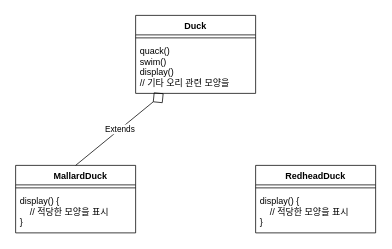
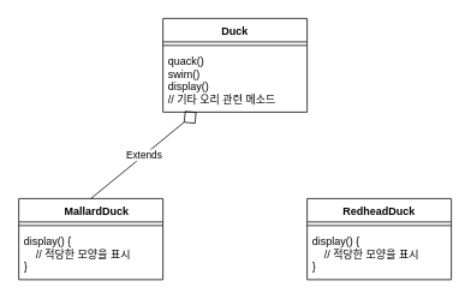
- <mxCell id="4" value="quack()&#10;swim()&#10;display()&#10;// 기타 오리 관련 모양을" style="text;strokeColor=none;fillColor=none;align=left;verticalAlign=top;spacingLeft=4;spacingRight=4;overflow=hidden;rotatable=0;points=[[0,0.5],[1,0.5]];portConstraint=eastwest;" vertex="1" parent="2"><mxGeometry y="34" width="160" height="70" as="geometry" /></mxCell>
+ <mxCell id="4" value="quack()&#10;swim()&#10;display()&#10;// 기타 오리 관련 메소드" style="text;strokeColor=none;fillColor=none;align=left;verticalAlign=top;spacingLeft=4;spacingRight=4;overflow=hidden;rotatable=0;points=[[0,0.5],[1,0.5]];portConstraint=eastwest;" vertex="1" parent="2"><mxGeometry y="34" width="160" height="70" as="geometry" /></mxCell>
